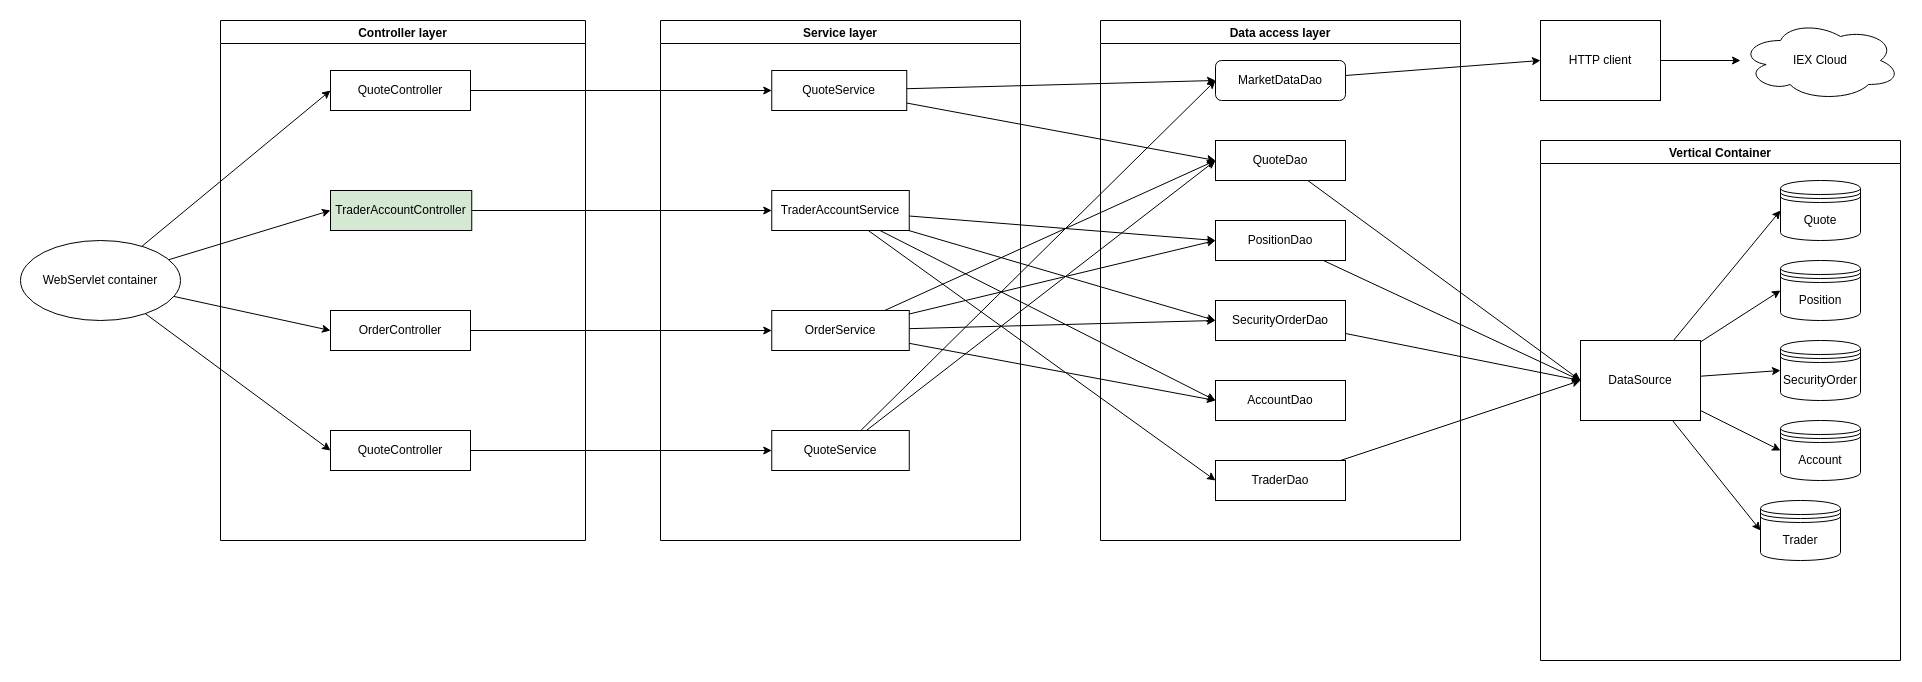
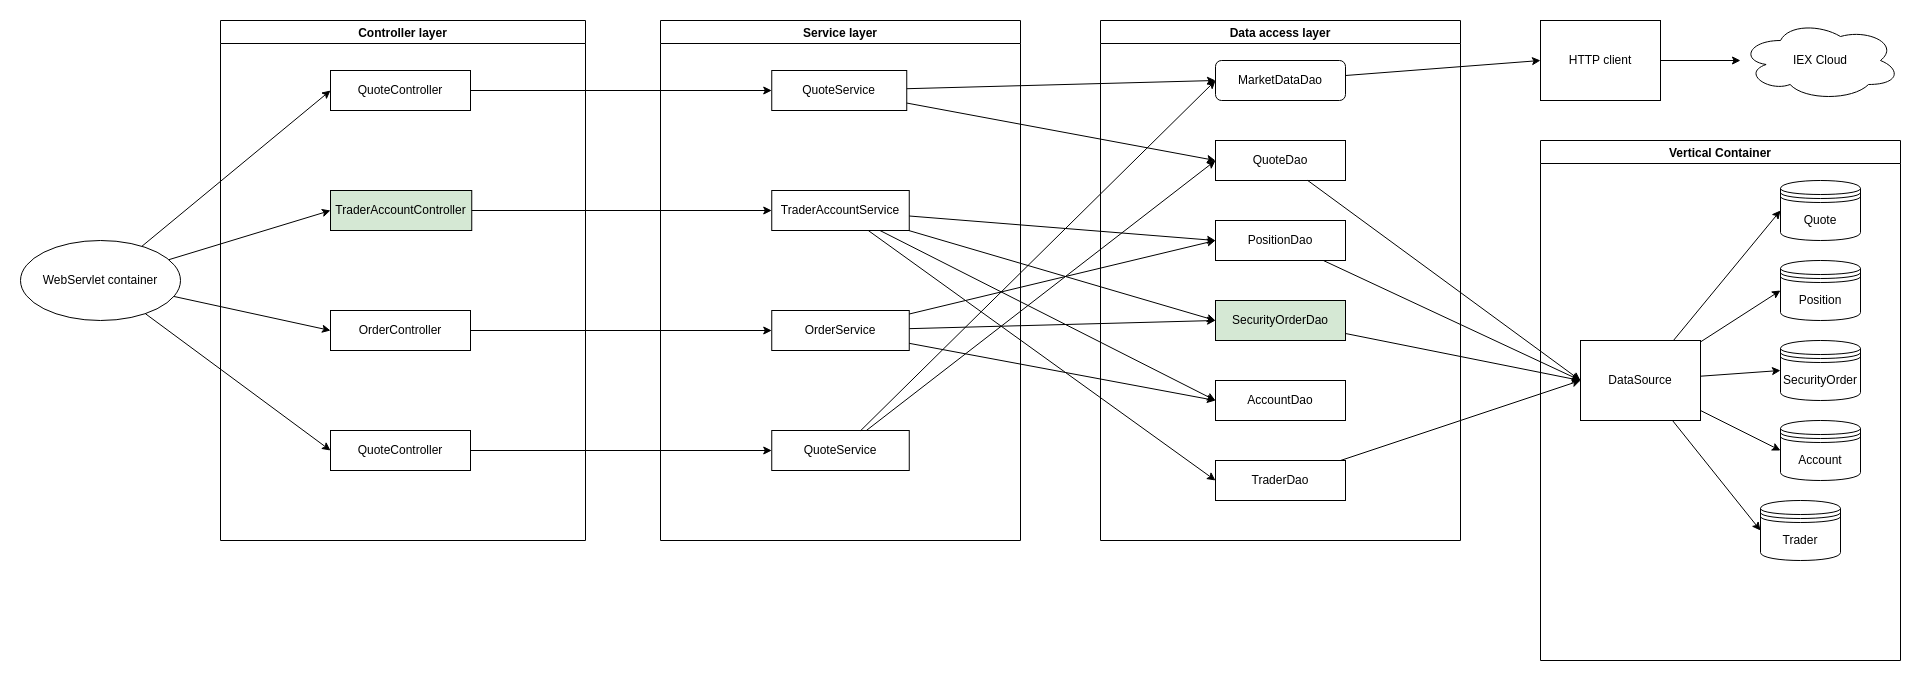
- <mxCell id="25" style="edgeStyle=none;rounded=0;orthogonalLoop=1;jettySize=auto;html=1;entryX=0;entryY=0.5;entryDx=0;entryDy=0;" edge="1" parent="1" source="10" target="15"><mxGeometry relative="1" as="geometry" /></mxCell>
- <mxCell id="17" value="SecurityOrderDao" style="rounded=0;whiteSpace=wrap;html=1;" vertex="1" parent="12"><mxGeometry x="115" y="280" width="130" height="40" as="geometry" /></mxCell>
+ <mxCell id="17" value="SecurityOrderDao" style="rounded=0;whiteSpace=wrap;html=1;fillColor=#d5e8d4;" vertex="1" parent="12"><mxGeometry x="115" y="280" width="130" height="40" as="geometry" /></mxCell>
